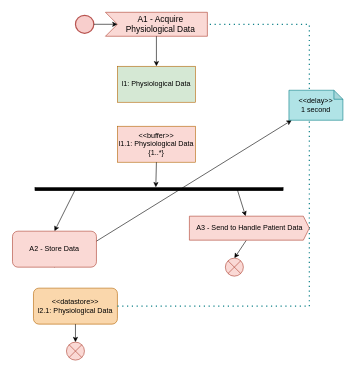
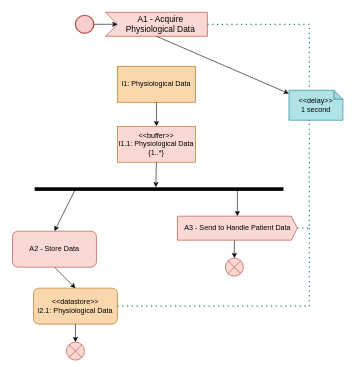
- <mxCell id="4" value="" style="endArrow=classic;html=1;rounded=0;exitX=0;exitY=0;exitDx=85;exitDy=40;exitPerimeter=0;entryX=0.5;entryY=0;entryDx=0;entryDy=0;" parent="1" source="2" target="3" edge="1"><mxGeometry width="50" height="50" relative="1" as="geometry"><mxPoint x="265" y="190" as="sourcePoint" /><mxPoint x="315" y="140" as="targetPoint" /></mxGeometry></mxCell>
+ <mxCell id="4" value="" style="endArrow=classic;html=1;rounded=0;exitX=0;exitY=0;exitDx=85;exitDy=40;exitPerimeter=0;" parent="1" source="2" target="19" edge="1"><mxGeometry width="50" height="50" relative="1" as="geometry"><mxPoint x="265" y="190" as="sourcePoint" /><mxPoint x="315" y="140" as="targetPoint" /></mxGeometry></mxCell>
- <mxCell id="3" value="l1: Physiological Data" style="rounded=0;whiteSpace=wrap;html=1;fillColor=#d5e8d4;strokeColor=#b46504;" parent="1" vertex="1"><mxGeometry x="195" y="110" width="130" height="60" as="geometry" /></mxCell>
+ <mxCell id="3" value="l1: Physiological Data" style="rounded=0;whiteSpace=wrap;html=1;fillColor=#fad7ac;strokeColor=#b46504;" parent="1" vertex="1"><mxGeometry x="195" y="110" width="130" height="60" as="geometry" /></mxCell>
+ <mxCell id="6" value="" style="endArrow=classic;html=1;rounded=0;exitX=0.5;exitY=1;exitDx=0;exitDy=0;entryX=0.5;entryY=0;entryDx=0;entryDy=0;" parent="1" source="3" target="5" edge="1"><mxGeometry width="50" height="50" relative="1" as="geometry"><mxPoint x="265" y="190" as="sourcePoint" /><mxPoint x="315" y="140" as="targetPoint" /></mxGeometry></mxCell>
- <mxCell id="12" value="" style="endArrow=classic;html=1;rounded=0;exitX=0.5;exitY=1;exitDx=0;exitDy=0;" parent="1" source="20" target="19" edge="1"><mxGeometry width="50" height="50" relative="1" as="geometry"><mxPoint x="265" y="390" as="sourcePoint" /><mxPoint x="315" y="340" as="targetPoint" /></mxGeometry></mxCell>
+ <mxCell id="12" value="" style="endArrow=classic;html=1;rounded=0;exitX=0.5;exitY=1;exitDx=0;exitDy=0;entryX=0.5;entryY=0;entryDx=0;entryDy=0;" parent="1" source="20" target="9" edge="1"><mxGeometry width="50" height="50" relative="1" as="geometry"><mxPoint x="265" y="390" as="sourcePoint" /><mxPoint x="315" y="340" as="targetPoint" /></mxGeometry></mxCell>
- <mxCell id="21" value="A3 - Send to Handle Patient Data" style="html=1;shadow=0;dashed=0;align=center;verticalAlign=middle;shape=mxgraph.arrows2.arrow;dy=0;dx=10;notch=0;fillColor=#fad9d5;strokeColor=#ae4132;" parent="1" vertex="1"><mxGeometry x="315" y="360" width="200" height="40" as="geometry" /></mxCell>
+ <mxCell id="21" value="A3 - Send to Handle Patient Data" style="html=1;shadow=0;dashed=0;align=center;verticalAlign=middle;shape=mxgraph.arrows2.arrow;dy=0;dx=10;notch=0;fillColor=#fad9d5;strokeColor=#ae4132;" parent="1" vertex="1"><mxGeometry x="295" y="360" width="200" height="40" as="geometry" /></mxCell>
